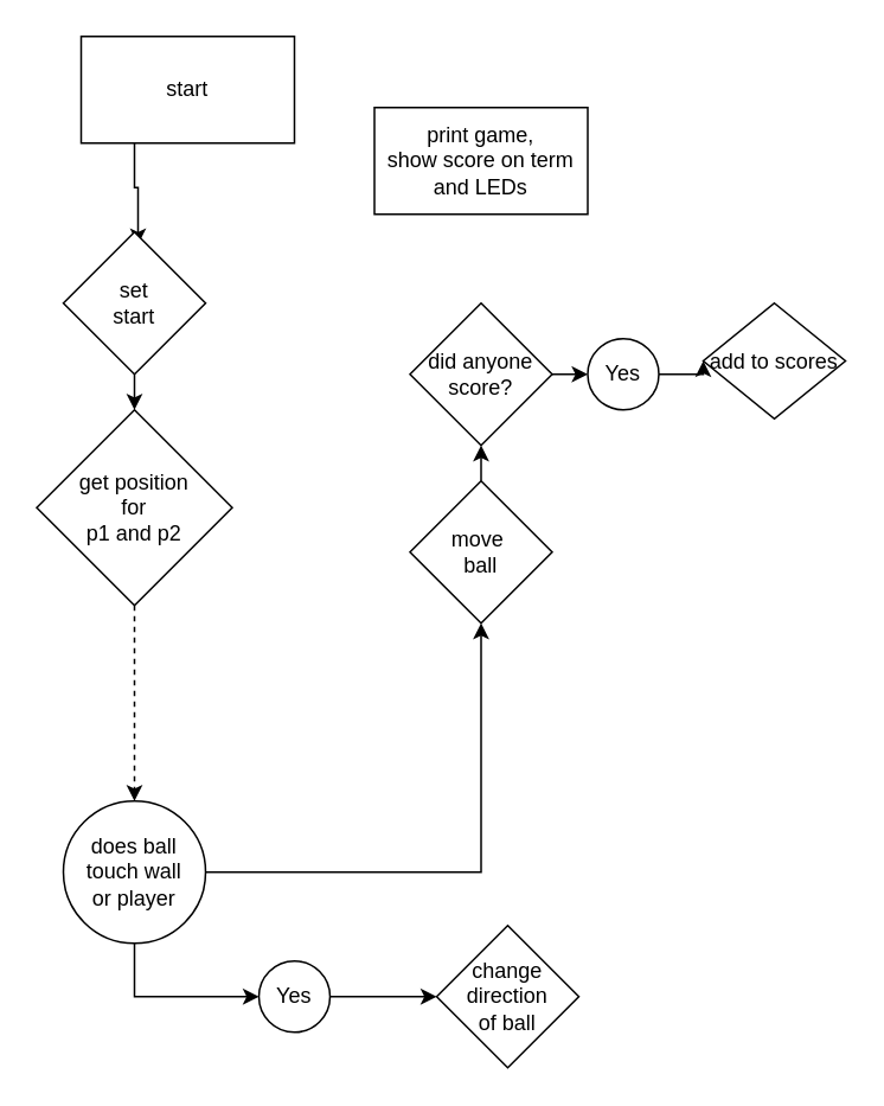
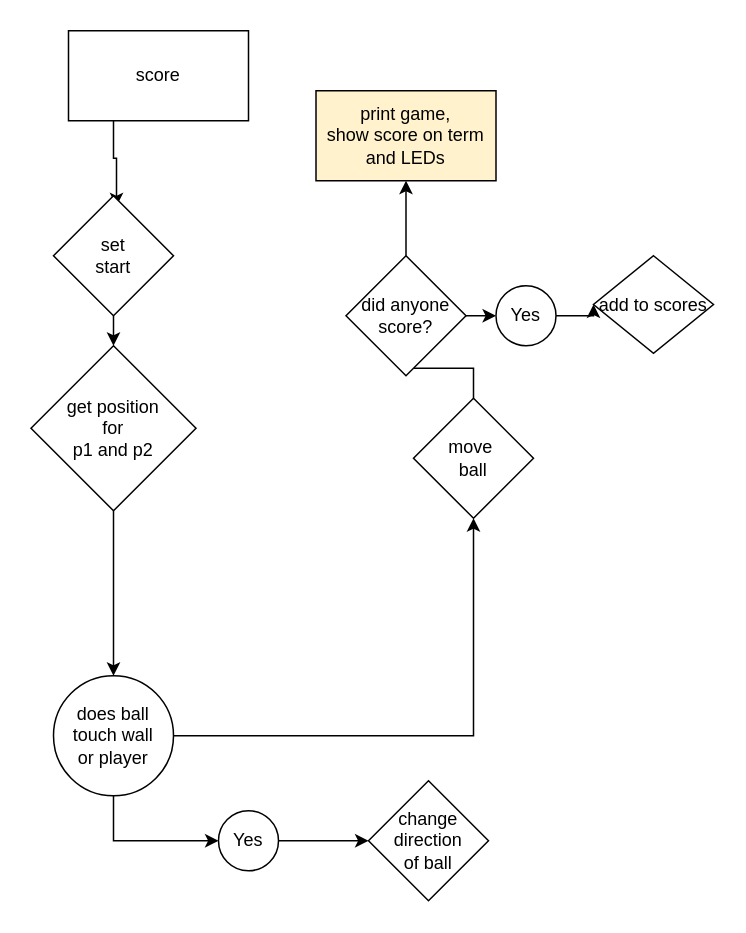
- <mxCell id="3" value="start" style="rounded=0;whiteSpace=wrap;html=1;" vertex="1" parent="1"><mxGeometry x="45" y="20" width="120" height="60" as="geometry" /></mxCell>
+ <mxCell id="3" value="score" style="rounded=0;whiteSpace=wrap;html=1;" vertex="1" parent="1"><mxGeometry x="45" y="20" width="120" height="60" as="geometry" /></mxCell>
- <mxCell id="19" value="print game,&lt;br&gt;show score on term&lt;br&gt;and LEDs" style="rounded=0;whiteSpace=wrap;html=1;" vertex="1" parent="1"><mxGeometry x="210" y="60" width="120" height="60" as="geometry" /></mxCell>
+ <mxCell id="19" value="print game,&lt;br&gt;show score on term&lt;br&gt;and LEDs" style="rounded=0;whiteSpace=wrap;html=1;fillColor=#fff2cc;" vertex="1" parent="1"><mxGeometry x="210" y="60" width="120" height="60" as="geometry" /></mxCell>
+ <mxCell id="16" style="edgeStyle=orthogonalEdgeStyle;rounded=0;orthogonalLoop=1;jettySize=auto;html=1;exitX=0.5;exitY=0;exitDx=0;exitDy=0;entryX=0.5;entryY=1;entryDx=0;entryDy=0;" edge="1" parent="1" source="18" target="19"><mxGeometry relative="1" as="geometry" /></mxCell>
- <mxCell id="9" value="move&amp;nbsp;&lt;br&gt;ball" style="rhombus;whiteSpace=wrap;html=1;" vertex="1" parent="1"><mxGeometry x="230" y="270" width="80" height="80" as="geometry" /></mxCell>
+ <mxCell id="9" value="move&amp;nbsp;&lt;br&gt;ball" style="rhombus;whiteSpace=wrap;html=1;" vertex="1" parent="1"><mxGeometry x="275" y="265" width="80" height="80" as="geometry" /></mxCell>
- <mxCell id="4" style="edgeStyle=orthogonalEdgeStyle;rounded=0;orthogonalLoop=1;jettySize=auto;html=1;exitX=0.5;exitY=1;exitDx=0;exitDy=0;entryX=0.5;entryY=0;entryDx=0;entryDy=0;dashed=1;" edge="1" parent="1" source="5" target="12"><mxGeometry relative="1" as="geometry" /></mxCell>
+ <mxCell id="4" style="edgeStyle=orthogonalEdgeStyle;rounded=0;orthogonalLoop=1;jettySize=auto;html=1;exitX=0.5;exitY=1;exitDx=0;exitDy=0;entryX=0.5;entryY=0;entryDx=0;entryDy=0;" edge="1" parent="1" source="5" target="12"><mxGeometry relative="1" as="geometry" /></mxCell>
